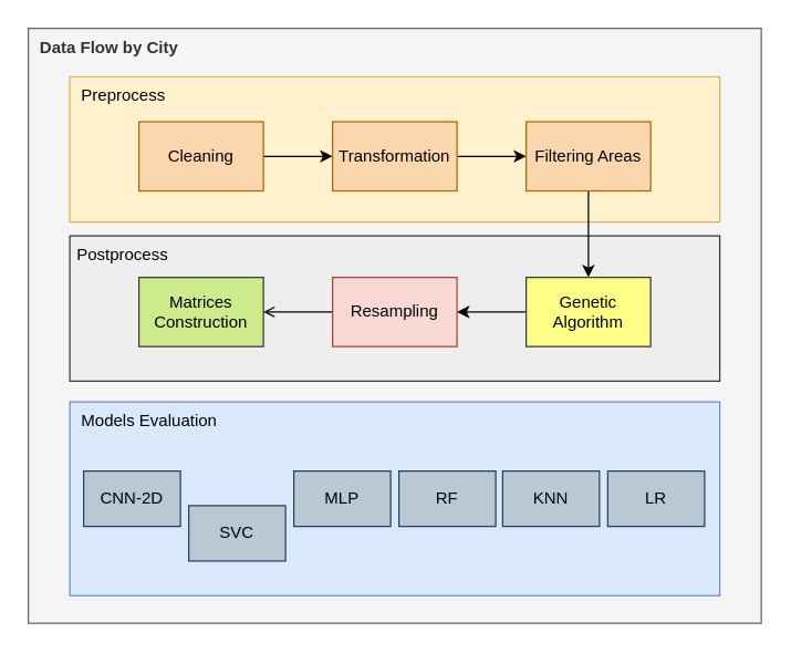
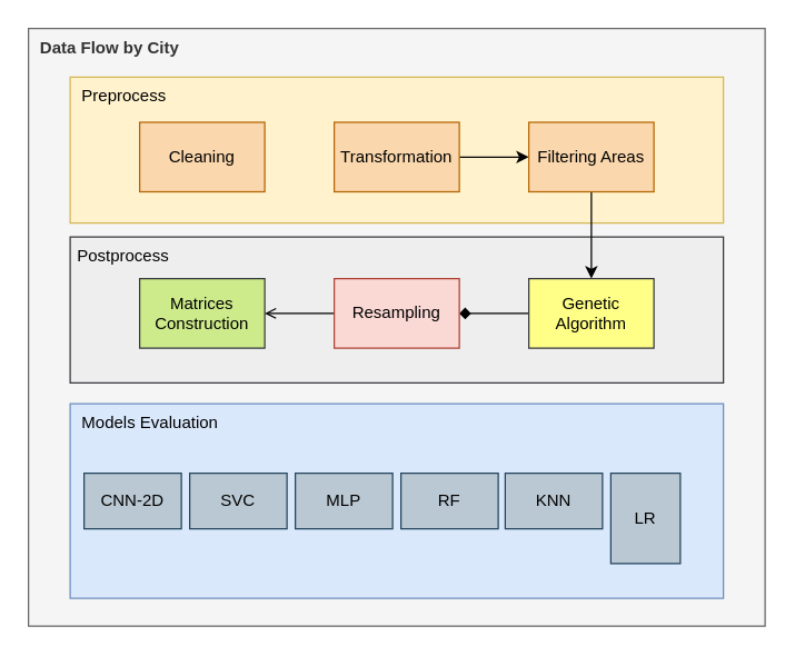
- <mxCell id="4" value="" style="edgeStyle=orthogonalEdgeStyle;rounded=0;orthogonalLoop=1;jettySize=auto;html=1;" parent="1" source="5" target="7" edge="1"><mxGeometry relative="1" as="geometry" /></mxCell>
- <mxCell id="11" value="" style="edgeStyle=orthogonalEdgeStyle;rounded=0;orthogonalLoop=1;jettySize=auto;html=1;" parent="1" source="12" target="15" edge="1"><mxGeometry relative="1" as="geometry" /></mxCell>
+ <mxCell id="11" value="" style="edgeStyle=orthogonalEdgeStyle;rounded=0;orthogonalLoop=1;jettySize=auto;html=1;endArrow=diamond;" parent="1" source="12" target="15" edge="1"><mxGeometry relative="1" as="geometry" /></mxCell>
- <mxCell id="22" value="LR" style="rounded=0;whiteSpace=wrap;html=1;fillColor=#bac8d3;strokeColor=#23445d;" vertex="1" parent="1"><mxGeometry x="439" y="340" width="70" height="40" as="geometry" /></mxCell>
+ <mxCell id="22" value="LR" style="rounded=0;whiteSpace=wrap;html=1;fillColor=#bac8d3;strokeColor=#23445d;" vertex="1" parent="1"><mxGeometry x="439" y="340" width="50" height="65" as="geometry" /></mxCell>
- <mxCell id="18" value="SVC" style="rounded=0;whiteSpace=wrap;html=1;fillColor=#bac8d3;strokeColor=#23445d;" vertex="1" parent="1"><mxGeometry x="136" y="365" width="70" height="40" as="geometry" /></mxCell>
+ <mxCell id="18" value="SVC" style="rounded=0;whiteSpace=wrap;html=1;fillColor=#bac8d3;strokeColor=#23445d;" vertex="1" parent="1"><mxGeometry x="136" y="340" width="70" height="40" as="geometry" /></mxCell>
